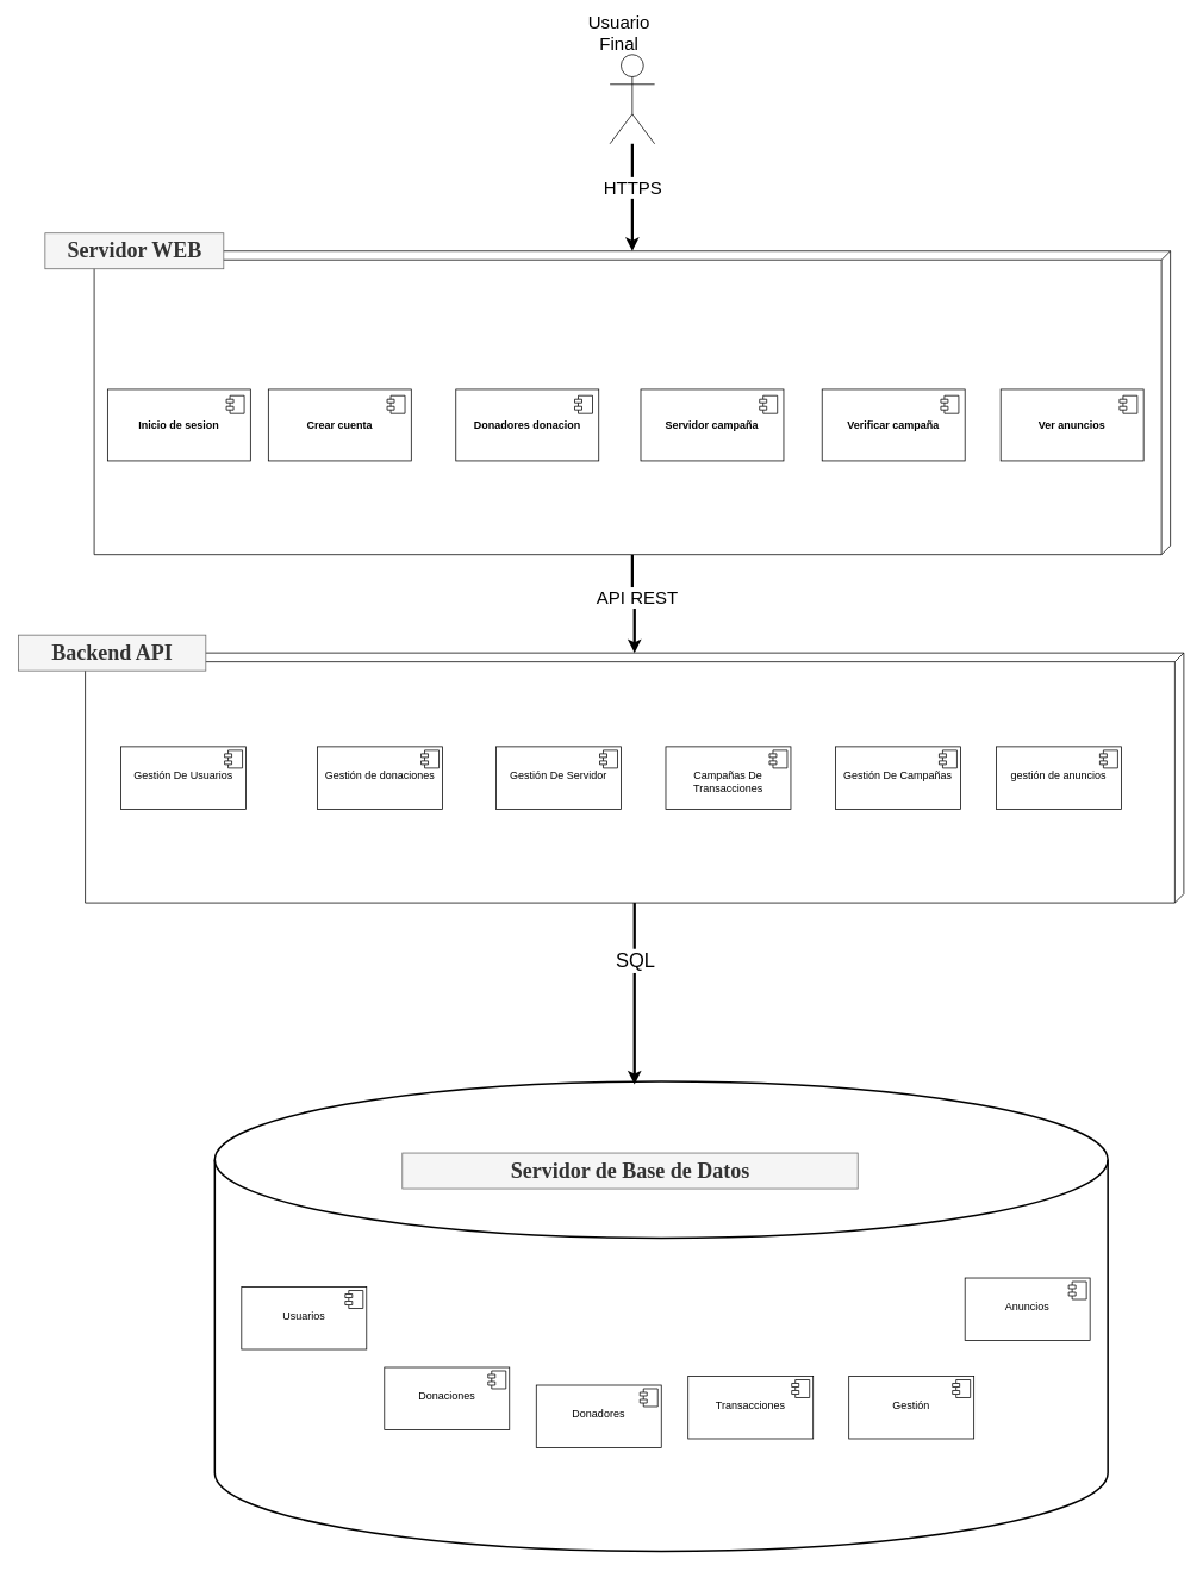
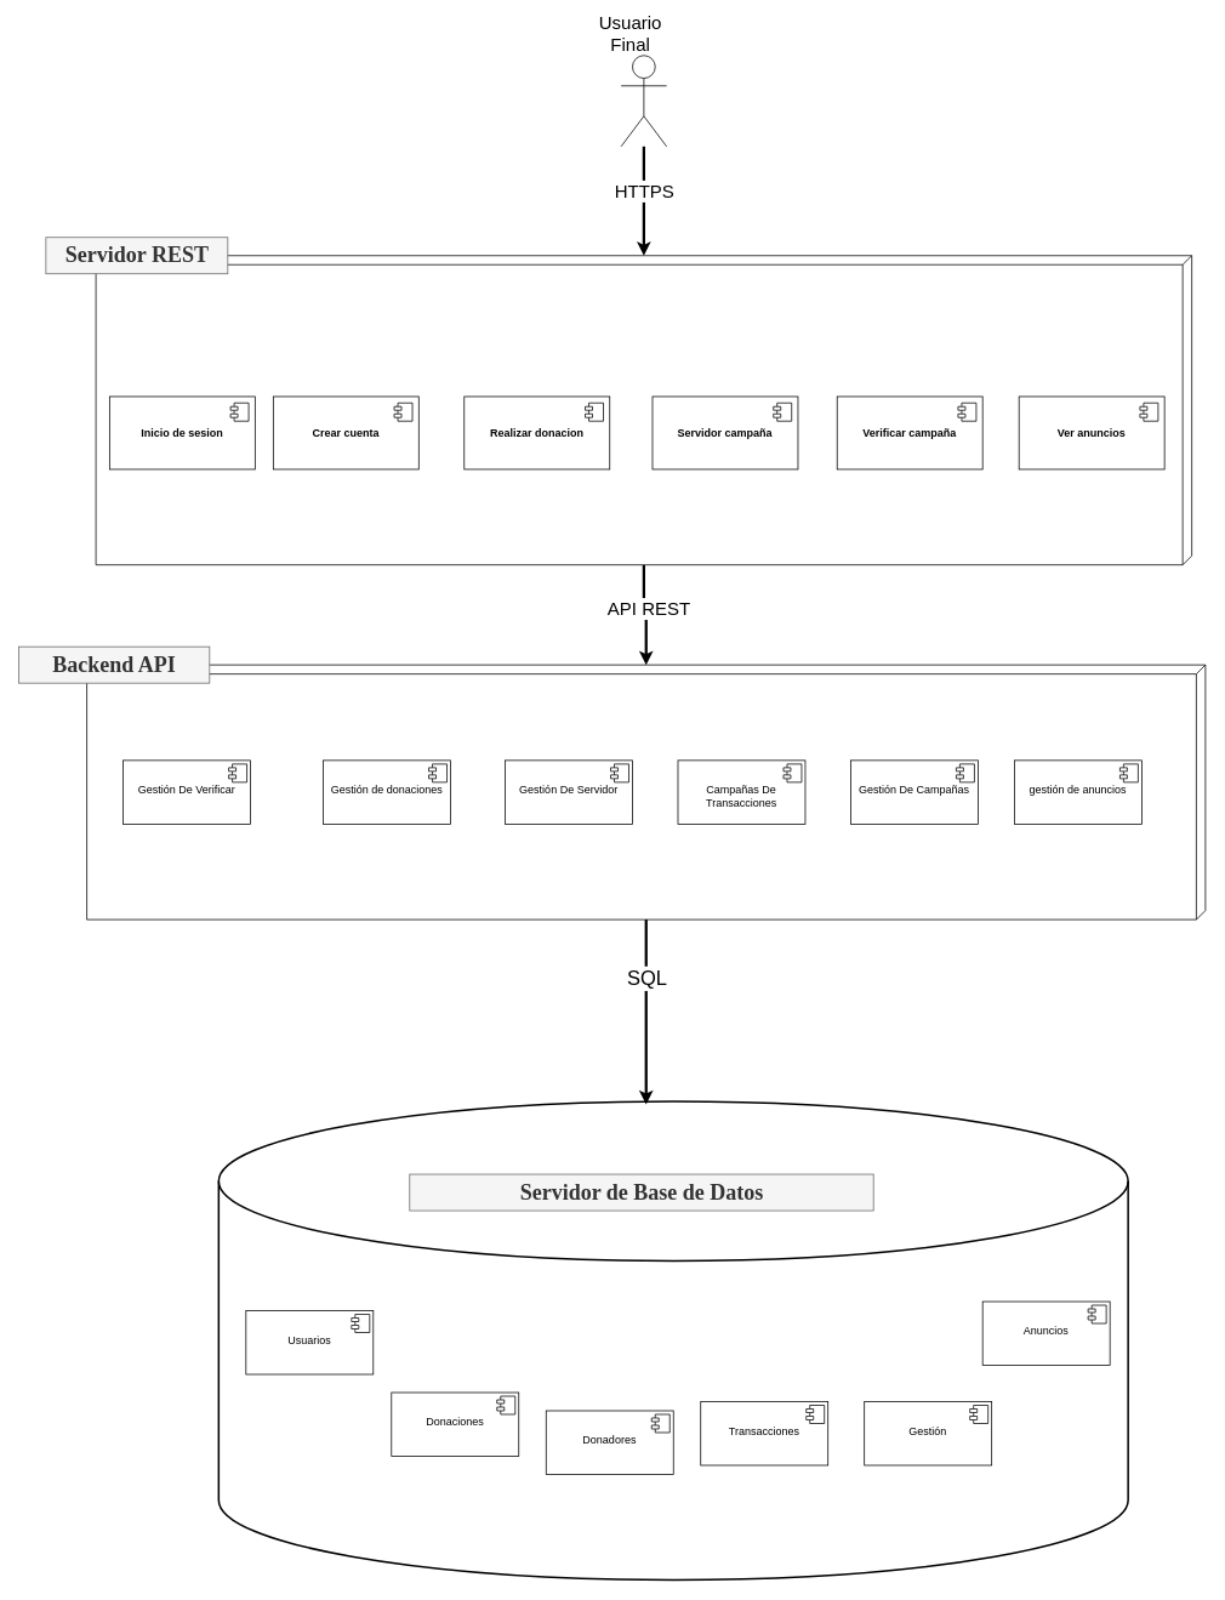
- <mxCell id="7" value="Servidor WEB" style="text;strokeColor=#666666;fillColor=#f5f5f5;html=1;fontSize=24;fontStyle=1;verticalAlign=middle;align=center;fontFamily=Verdana;fontColor=#333333;" vertex="1" parent="1"><mxGeometry x="50" y="260" width="200" height="40" as="geometry" /></mxCell>
+ <mxCell id="7" value="Servidor REST" style="text;strokeColor=#666666;fillColor=#f5f5f5;html=1;fontSize=24;fontStyle=1;verticalAlign=middle;align=center;fontFamily=Verdana;fontColor=#333333;" vertex="1" parent="1"><mxGeometry x="50" y="260" width="200" height="40" as="geometry" /></mxCell>
- <mxCell id="33" value="&lt;b&gt;Donadores donacion&lt;br&gt;&lt;/b&gt;" style="html=1;dropTarget=0;whiteSpace=wrap;" vertex="1" parent="1"><mxGeometry x="510" y="435" width="160" height="80" as="geometry" /></mxCell>
+ <mxCell id="33" value="&lt;b&gt;Realizar donacion&lt;br&gt;&lt;/b&gt;" style="html=1;dropTarget=0;whiteSpace=wrap;" vertex="1" parent="1"><mxGeometry x="510" y="435" width="160" height="80" as="geometry" /></mxCell>
- <mxCell id="8" value="&lt;p style=&quot;margin:0px;margin-top:6px;text-align:center;&quot;&gt;&lt;br&gt;&lt;/p&gt;&lt;p style=&quot;margin:0px;margin-top:6px;text-align:center;&quot;&gt;Gestión De Usuarios&lt;/p&gt;" style="align=left;overflow=fill;html=1;dropTarget=0;whiteSpace=wrap;" vertex="1" parent="1"><mxGeometry x="135" y="835" width="140" height="70" as="geometry" /></mxCell>
+ <mxCell id="8" value="&lt;p style=&quot;margin:0px;margin-top:6px;text-align:center;&quot;&gt;&lt;br&gt;&lt;/p&gt;&lt;p style=&quot;margin:0px;margin-top:6px;text-align:center;&quot;&gt;Gestión De Verificar&lt;/p&gt;" style="align=left;overflow=fill;html=1;dropTarget=0;whiteSpace=wrap;" vertex="1" parent="1"><mxGeometry x="135" y="835" width="140" height="70" as="geometry" /></mxCell>
